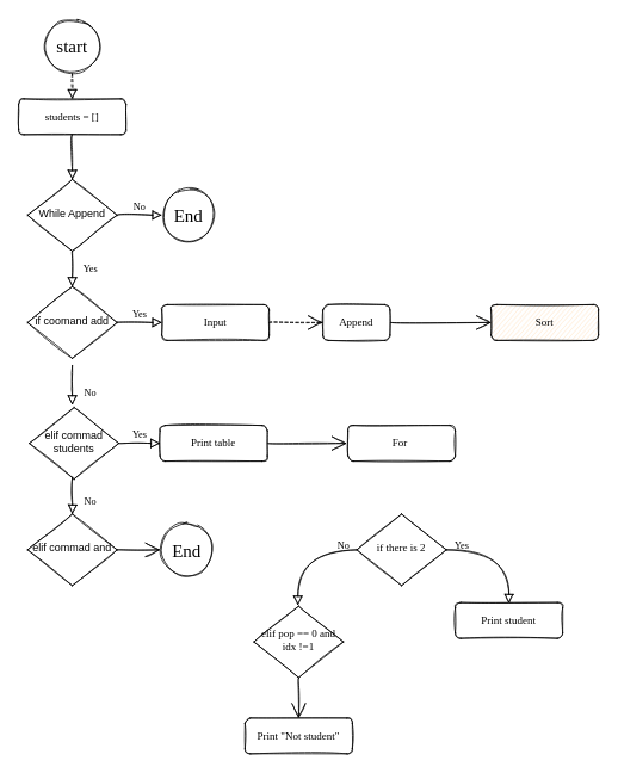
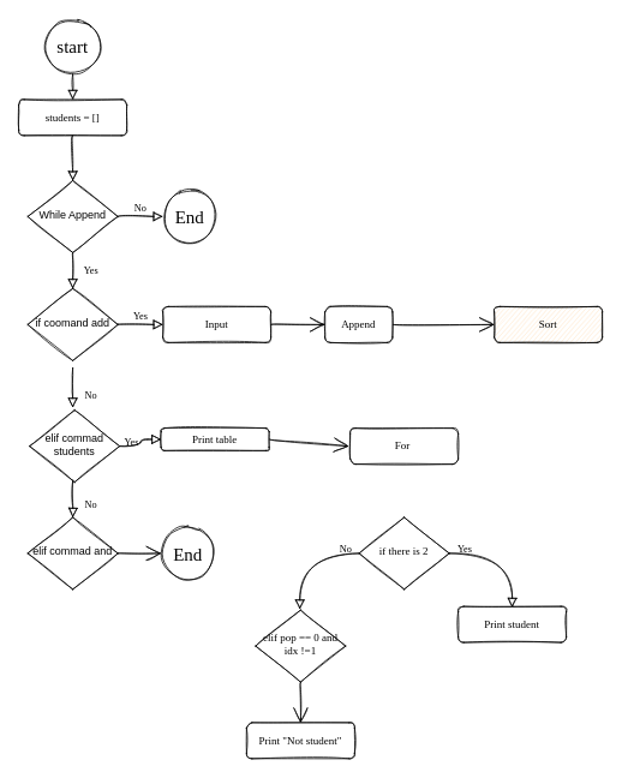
- <mxCell id="12" value="" style="rounded=0;html=1;jettySize=auto;orthogonalLoop=1;fontSize=11;endArrow=block;endFill=0;endSize=8;strokeWidth=1;shadow=0;labelBackgroundColor=none;edgeStyle=orthogonalEdgeStyle;sketch=1;hachureGap=4;fontFamily=Architects Daughter;fontSource=https%3A%2F%2Ffonts.googleapis.com%2Fcss%3Ffamily%3DArchitects%2BDaughter;sourcePerimeterSpacing=8;targetPerimeterSpacing=8;curved=1;entryX=0.5;entryY=0;entryDx=0;entryDy=0;exitX=0.5;exitY=1;exitDx=0;exitDy=0;dashed=1;" edge="1" parent="1" source="11" target="3"><mxGeometry relative="1" as="geometry"><mxPoint x="90" y="168" as="sourcePoint" /><mxPoint x="137" y="180" as="targetPoint" /><Array as="points"><mxPoint x="80" y="98" /><mxPoint x="80" y="98" /></Array></mxGeometry></mxCell>
+ <mxCell id="12" value="" style="rounded=0;html=1;jettySize=auto;orthogonalLoop=1;fontSize=11;endArrow=block;endFill=0;endSize=8;strokeWidth=1;shadow=0;labelBackgroundColor=none;edgeStyle=orthogonalEdgeStyle;sketch=1;hachureGap=4;fontFamily=Architects Daughter;fontSource=https%3A%2F%2Ffonts.googleapis.com%2Fcss%3Ffamily%3DArchitects%2BDaughter;sourcePerimeterSpacing=8;targetPerimeterSpacing=8;curved=1;entryX=0.5;entryY=0;entryDx=0;entryDy=0;exitX=0.5;exitY=1;exitDx=0;exitDy=0;" edge="1" parent="1" source="11" target="3"><mxGeometry relative="1" as="geometry"><mxPoint x="90" y="168" as="sourcePoint" /><mxPoint x="137" y="180" as="targetPoint" /><Array as="points"><mxPoint x="80" y="98" /><mxPoint x="80" y="98" /></Array></mxGeometry></mxCell>
- <mxCell id="15" value="" style="edgeStyle=none;orthogonalLoop=1;jettySize=auto;html=1;rounded=0;sketch=1;hachureGap=4;fontFamily=Architects Daughter;fontSource=https%3A%2F%2Ffonts.googleapis.com%2Fcss%3Ffamily%3DArchitects%2BDaughter;fontSize=16;endArrow=open;startSize=14;endSize=14;sourcePerimeterSpacing=8;targetPerimeterSpacing=8;curved=1;exitX=1;exitY=0.5;exitDx=0;exitDy=0;entryX=0;entryY=0.5;entryDx=0;entryDy=0;dashed=1;" edge="1" parent="1" source="10" target="14"><mxGeometry width="120" relative="1" as="geometry"><mxPoint x="89" y="414" as="sourcePoint" /><mxPoint x="209" y="414" as="targetPoint" /><Array as="points" /></mxGeometry></mxCell>
+ <mxCell id="15" value="" style="edgeStyle=none;orthogonalLoop=1;jettySize=auto;html=1;rounded=0;sketch=1;hachureGap=4;fontFamily=Architects Daughter;fontSource=https%3A%2F%2Ffonts.googleapis.com%2Fcss%3Ffamily%3DArchitects%2BDaughter;fontSize=16;endArrow=open;startSize=14;endSize=14;sourcePerimeterSpacing=8;targetPerimeterSpacing=8;curved=1;exitX=1;exitY=0.5;exitDx=0;exitDy=0;entryX=0;entryY=0.5;entryDx=0;entryDy=0;" edge="1" parent="1" source="10" target="14"><mxGeometry width="120" relative="1" as="geometry"><mxPoint x="89" y="414" as="sourcePoint" /><mxPoint x="209" y="414" as="targetPoint" /><Array as="points" /></mxGeometry></mxCell>
- <mxCell id="18" value="Print table" style="rounded=1;whiteSpace=wrap;html=1;fontSize=12;glass=0;strokeWidth=1;shadow=0;sketch=1;hachureGap=4;pointerEvents=0;fontFamily=Architects Daughter;fontSource=https%3A%2F%2Ffonts.googleapis.com%2Fcss%3Ffamily%3DArchitects%2BDaughter;" vertex="1" parent="1"><mxGeometry x="178" y="475" width="120" height="40" as="geometry" /></mxCell>
+ <mxCell id="18" value="Print table" style="rounded=1;whiteSpace=wrap;html=1;fontSize=12;glass=0;strokeWidth=1;shadow=0;sketch=1;hachureGap=4;pointerEvents=0;fontFamily=Architects Daughter;fontSource=https%3A%2F%2Ffonts.googleapis.com%2Fcss%3Ffamily%3DArchitects%2BDaughter;" vertex="1" parent="1"><mxGeometry x="178" y="475" width="120" height="25" as="geometry" /></mxCell>
